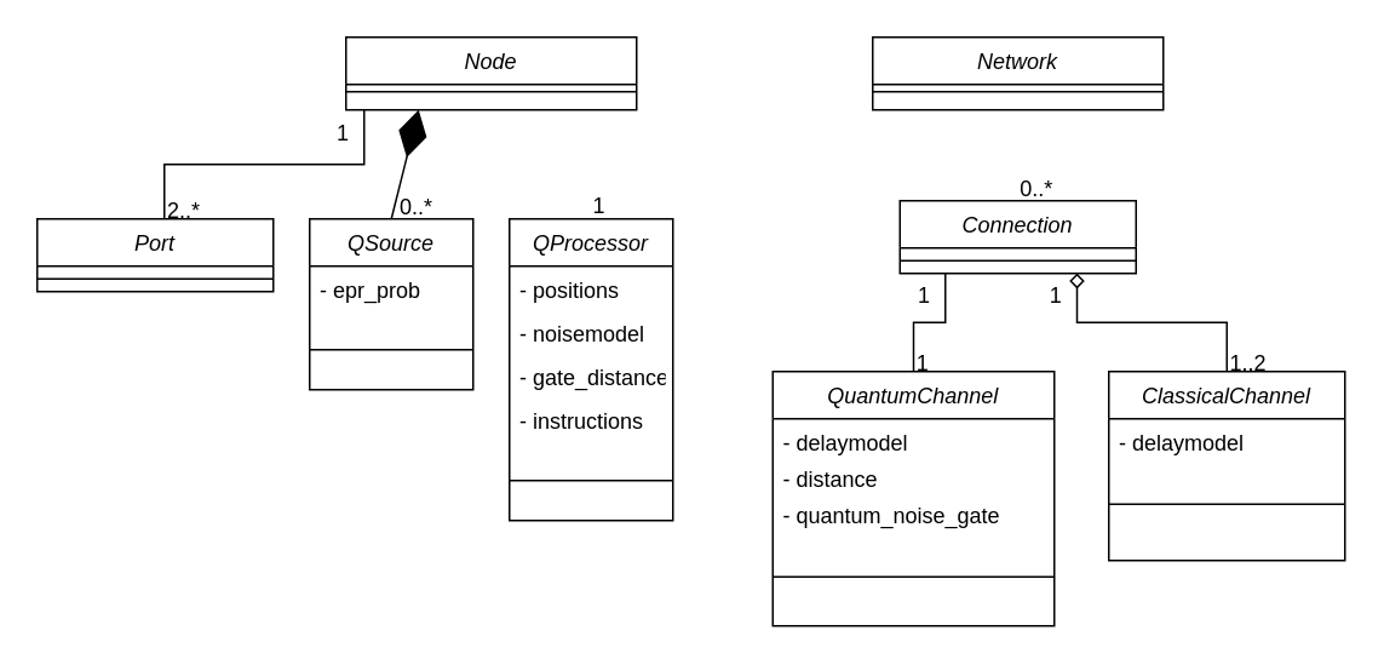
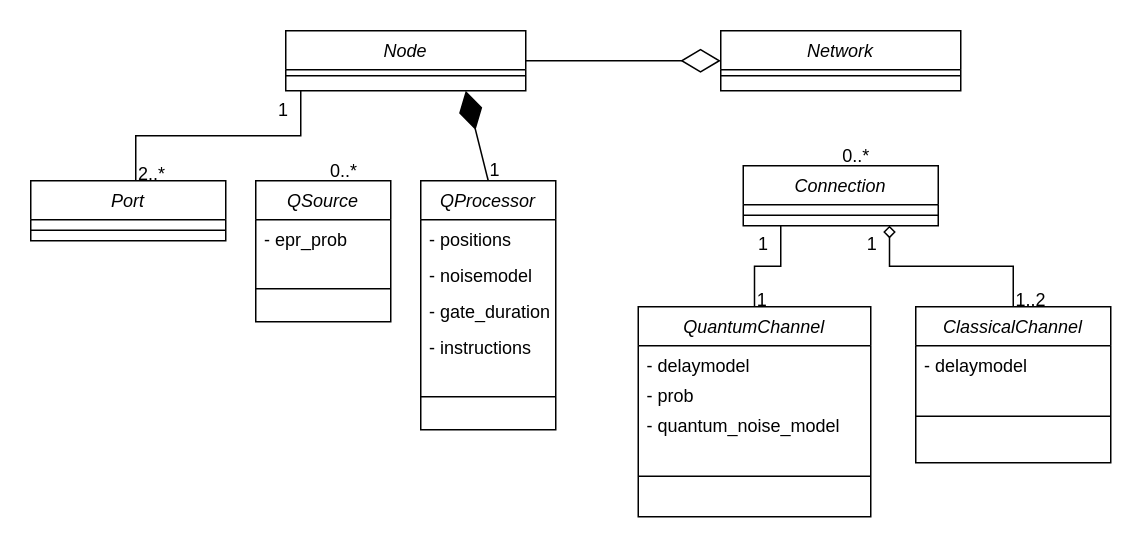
+ <mxCell id="6" value="" style="endArrow=diamondThin;endFill=0;endSize=24;html=1;rounded=0;entryX=0;entryY=0.5;entryDx=0;entryDy=0;exitX=1;exitY=0.5;exitDx=0;exitDy=0;" edge="1" parent="1" source="4" target="2"><mxGeometry width="160" relative="1" as="geometry"><mxPoint x="330" y="80" as="sourcePoint" /><mxPoint x="490" y="80" as="targetPoint" /></mxGeometry></mxCell>
- <mxCell id="16" value="" style="endArrow=diamondThin;endFill=1;endSize=24;html=1;rounded=0;entryX=0.25;entryY=1;entryDx=0;entryDy=0;exitX=0.5;exitY=0;exitDx=0;exitDy=0;" edge="1" parent="1" source="7" target="4"><mxGeometry width="160" relative="1" as="geometry"><mxPoint x="210" y="110" as="sourcePoint" /><mxPoint x="500" y="180" as="targetPoint" /></mxGeometry></mxCell>
+ <mxCell id="17" value="" style="endArrow=diamondThin;endFill=1;endSize=24;html=1;rounded=0;entryX=0.75;entryY=1;entryDx=0;entryDy=0;exitX=0.5;exitY=0;exitDx=0;exitDy=0;" edge="1" parent="1" source="10" target="4"><mxGeometry width="160" relative="1" as="geometry"><mxPoint x="340" y="180" as="sourcePoint" /><mxPoint x="500" y="180" as="targetPoint" /></mxGeometry></mxCell>
- <mxCell id="13" value="- gate_distance" style="text;align=left;verticalAlign=top;spacingLeft=4;spacingRight=4;overflow=hidden;rotatable=0;points=[[0,0.5],[1,0.5]];portConstraint=eastwest;" vertex="1" parent="10"><mxGeometry y="74" width="90" height="24" as="geometry" /></mxCell>
+ <mxCell id="13" value="- gate_duration" style="text;align=left;verticalAlign=top;spacingLeft=4;spacingRight=4;overflow=hidden;rotatable=0;points=[[0,0.5],[1,0.5]];portConstraint=eastwest;" vertex="1" parent="10"><mxGeometry y="74" width="90" height="24" as="geometry" /></mxCell>
- <mxCell id="25" value="- distance" style="text;align=left;verticalAlign=top;spacingLeft=4;spacingRight=4;overflow=hidden;rotatable=0;points=[[0,0.5],[1,0.5]];portConstraint=eastwest;" vertex="1" parent="23"><mxGeometry y="46" width="155" height="20" as="geometry" /></mxCell>
+ <mxCell id="25" value="- prob" style="text;align=left;verticalAlign=top;spacingLeft=4;spacingRight=4;overflow=hidden;rotatable=0;points=[[0,0.5],[1,0.5]];portConstraint=eastwest;" vertex="1" parent="23"><mxGeometry y="46" width="155" height="20" as="geometry" /></mxCell>
- <mxCell id="26" value="- quantum_noise_gate" style="text;align=left;verticalAlign=top;spacingLeft=4;spacingRight=4;overflow=hidden;rotatable=0;points=[[0,0.5],[1,0.5]];portConstraint=eastwest;" vertex="1" parent="23"><mxGeometry y="66" width="155" height="20" as="geometry" /></mxCell>
+ <mxCell id="26" value="- quantum_noise_model" style="text;align=left;verticalAlign=top;spacingLeft=4;spacingRight=4;overflow=hidden;rotatable=0;points=[[0,0.5],[1,0.5]];portConstraint=eastwest;" vertex="1" parent="23"><mxGeometry y="66" width="155" height="20" as="geometry" /></mxCell>
